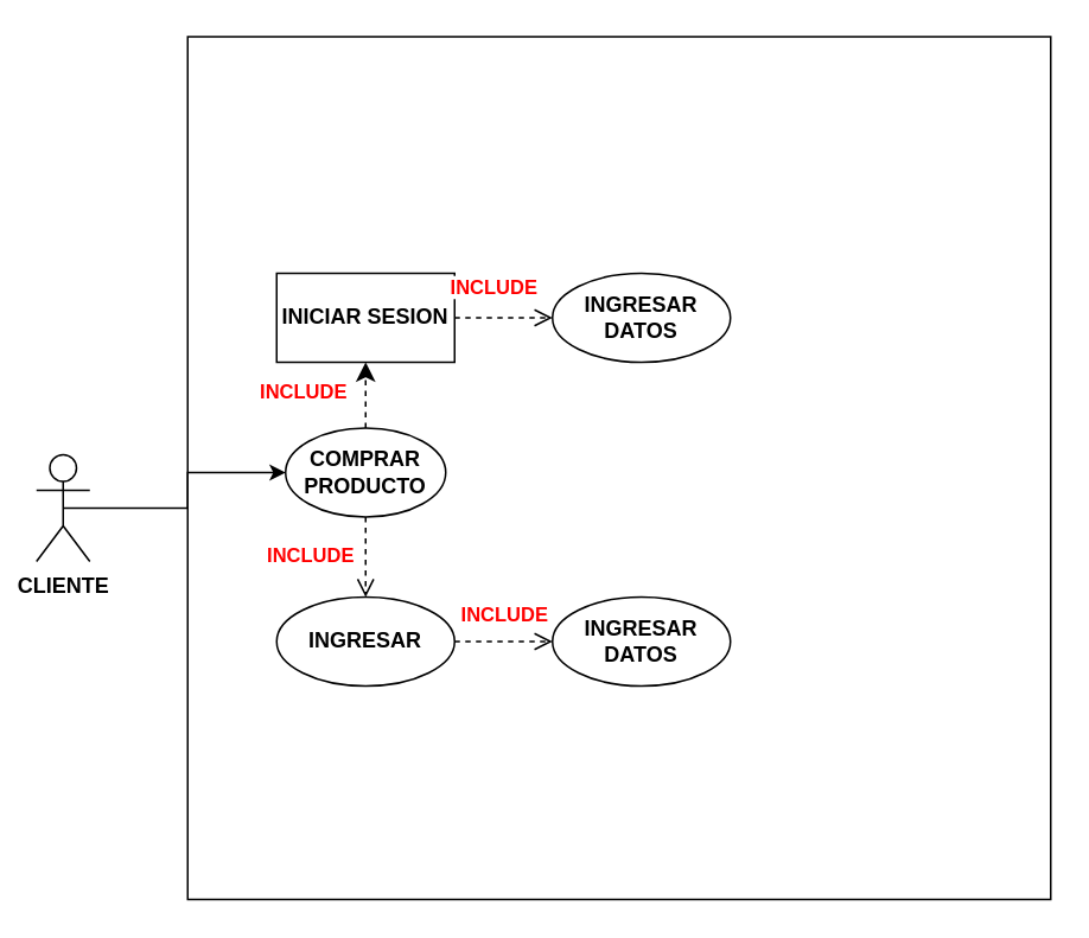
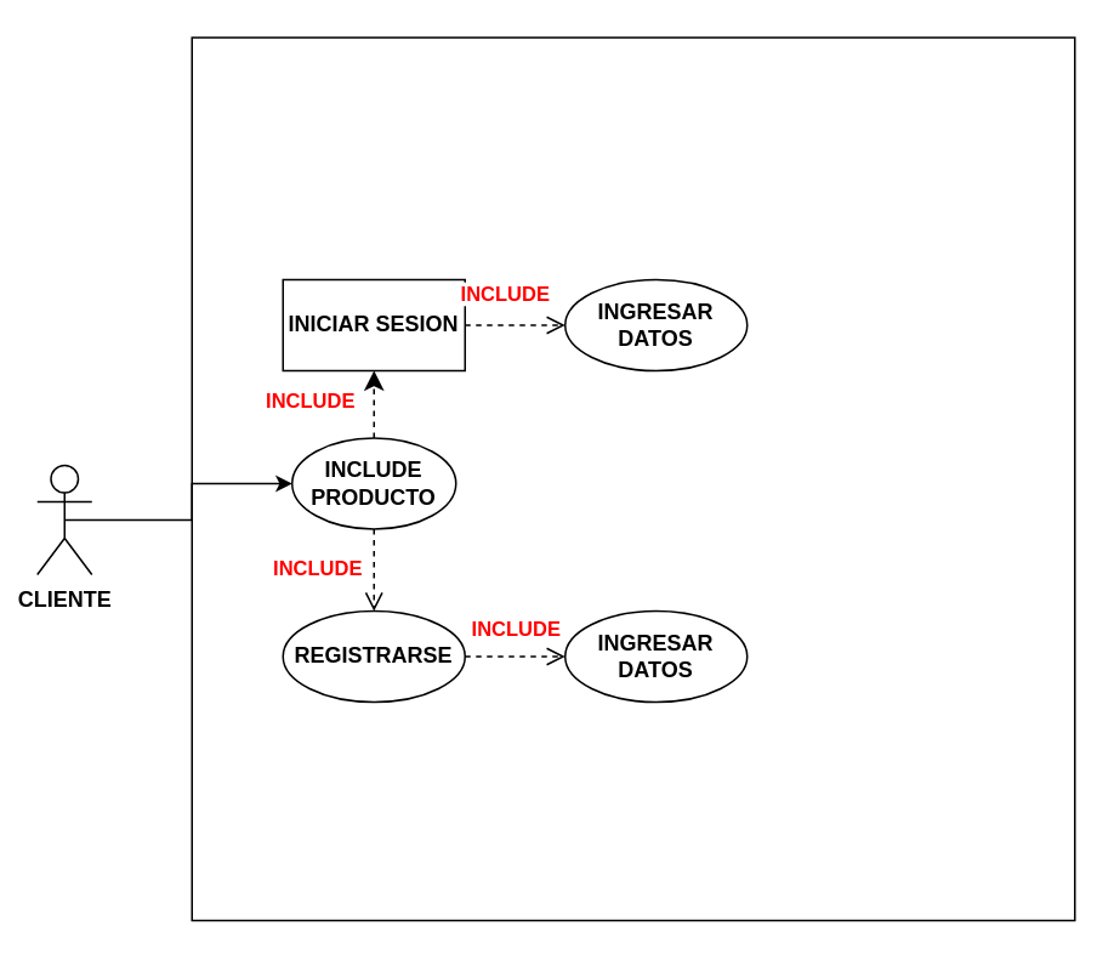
- <mxCell id="5" value="&lt;b&gt;COMPRAR PRODUCTO&lt;/b&gt;" style="ellipse;whiteSpace=wrap;html=1;" vertex="1" parent="1"><mxGeometry x="160" y="240" width="90" height="50" as="geometry" /></mxCell>
+ <mxCell id="5" value="&lt;b&gt;INCLUDE PRODUCTO&lt;/b&gt;" style="ellipse;whiteSpace=wrap;html=1;" vertex="1" parent="1"><mxGeometry x="160" y="240" width="90" height="50" as="geometry" /></mxCell>
- <mxCell id="10" value="&lt;b&gt;INGRESAR&lt;/b&gt;" style="ellipse;whiteSpace=wrap;html=1;" vertex="1" parent="1"><mxGeometry x="155" y="335" width="100" height="50" as="geometry" /></mxCell>
+ <mxCell id="10" value="&lt;b&gt;REGISTRARSE&lt;/b&gt;" style="ellipse;whiteSpace=wrap;html=1;" vertex="1" parent="1"><mxGeometry x="155" y="335" width="100" height="50" as="geometry" /></mxCell>
